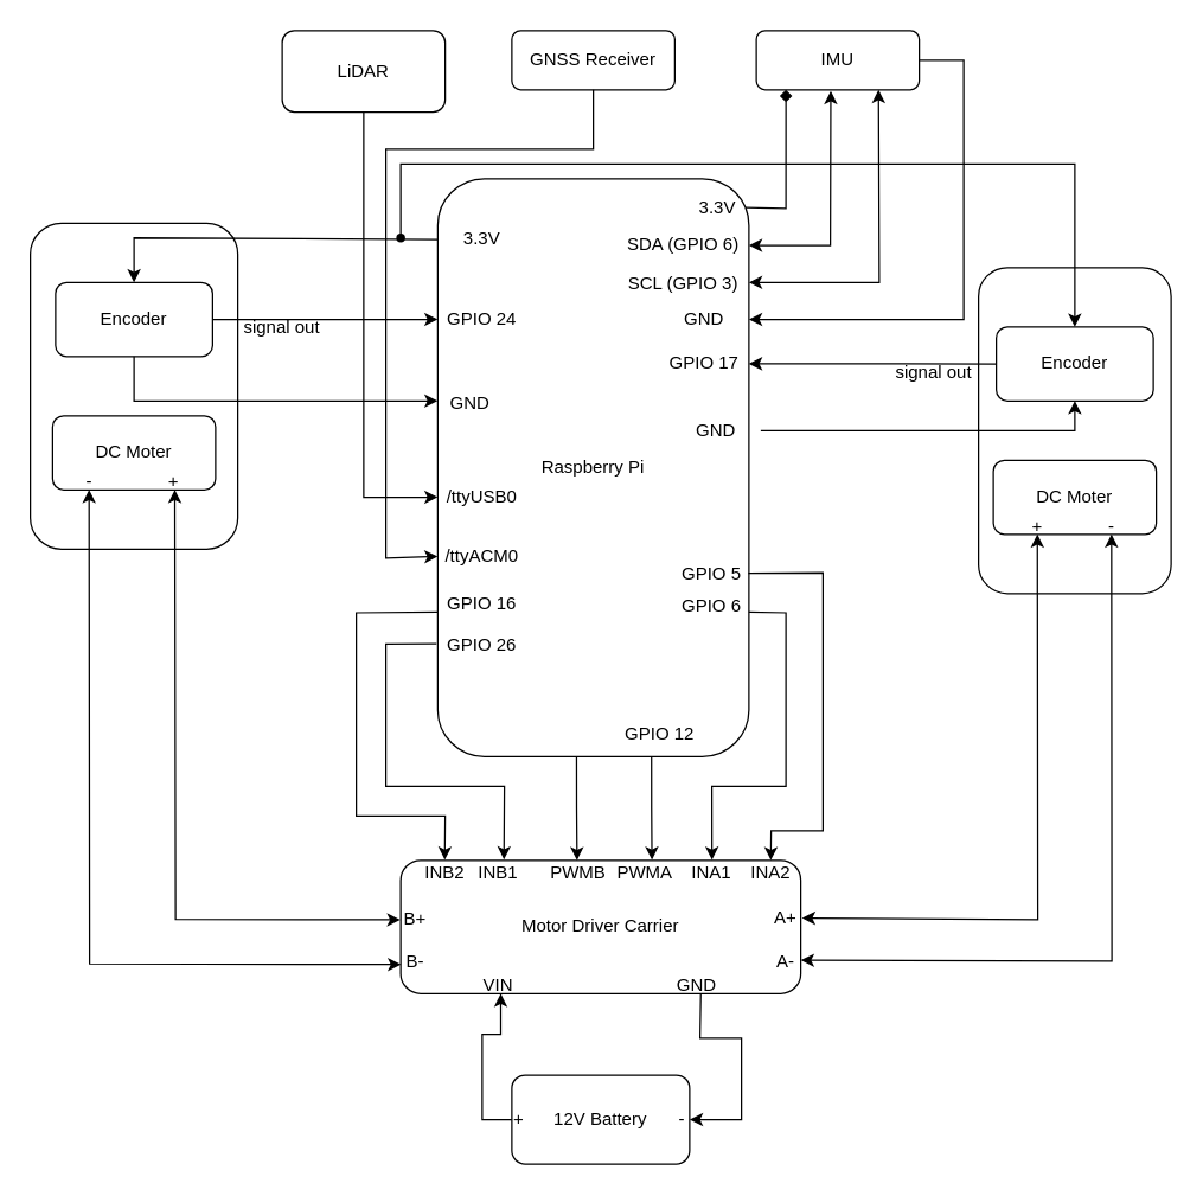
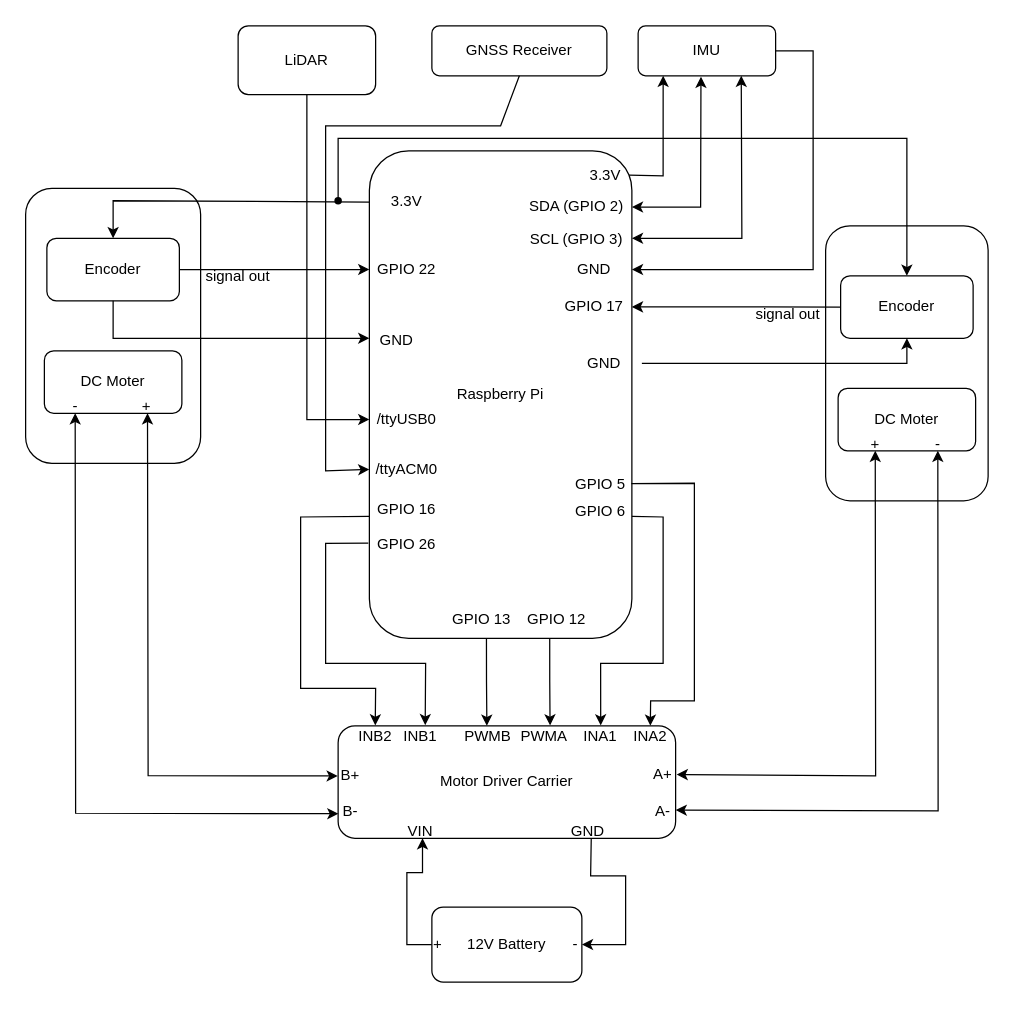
- <mxCell id="5" value="GNSS Receiver" style="rounded=1;whiteSpace=wrap;html=1;" parent="1" vertex="1"><mxGeometry x="345" y="20" width="110" height="40" as="geometry" /></mxCell>
+ <mxCell id="5" value="GNSS Receiver" style="rounded=1;whiteSpace=wrap;html=1;" parent="1" vertex="1"><mxGeometry x="345" y="20" width="140" height="40" as="geometry" /></mxCell>
- <mxCell id="22" value="" style="endArrow=diamond;html=1;rounded=0;entryX=0.182;entryY=1;entryDx=0;entryDy=0;exitX=0.99;exitY=0.05;exitDx=0;exitDy=0;exitPerimeter=0;entryPerimeter=0;" parent="1" source="3" target="6" edge="1"><mxGeometry width="50" height="50" relative="1" as="geometry"><mxPoint x="510" y="140" as="sourcePoint" /><mxPoint x="430" y="180" as="targetPoint" /><Array as="points"><mxPoint x="530" y="140" /></Array></mxGeometry></mxCell>
+ <mxCell id="22" value="" style="endArrow=classic;html=1;rounded=0;entryX=0.182;entryY=1;entryDx=0;entryDy=0;exitX=0.99;exitY=0.05;exitDx=0;exitDy=0;exitPerimeter=0;entryPerimeter=0;" parent="1" source="3" target="6" edge="1"><mxGeometry width="50" height="50" relative="1" as="geometry"><mxPoint x="510" y="140" as="sourcePoint" /><mxPoint x="430" y="180" as="targetPoint" /><Array as="points"><mxPoint x="530" y="140" /></Array></mxGeometry></mxCell>
- <mxCell id="32" value="SDA (GPIO 6)&amp;nbsp;" style="text;html=1;align=center;verticalAlign=middle;whiteSpace=wrap;rounded=0;" parent="1" vertex="1"><mxGeometry x="420" y="150" width="85" height="30" as="geometry" /></mxCell>
+ <mxCell id="32" value="SDA (GPIO 2)&amp;nbsp;" style="text;html=1;align=center;verticalAlign=middle;whiteSpace=wrap;rounded=0;" parent="1" vertex="1"><mxGeometry x="420" y="150" width="85" height="30" as="geometry" /></mxCell>
- <mxCell id="68" value="GPIO 24" style="text;html=1;align=center;verticalAlign=middle;whiteSpace=wrap;rounded=0;" parent="1" vertex="1"><mxGeometry x="295" y="200" width="60" height="30" as="geometry" /></mxCell>
+ <mxCell id="68" value="GPIO 22" style="text;html=1;align=center;verticalAlign=middle;whiteSpace=wrap;rounded=0;" parent="1" vertex="1"><mxGeometry x="295" y="200" width="60" height="30" as="geometry" /></mxCell>
+ <mxCell id="67" value="GPIO 13" style="text;html=1;align=center;verticalAlign=middle;whiteSpace=wrap;rounded=0;" parent="1" vertex="1"><mxGeometry x="355" y="480" width="60" height="30" as="geometry" /></mxCell>
